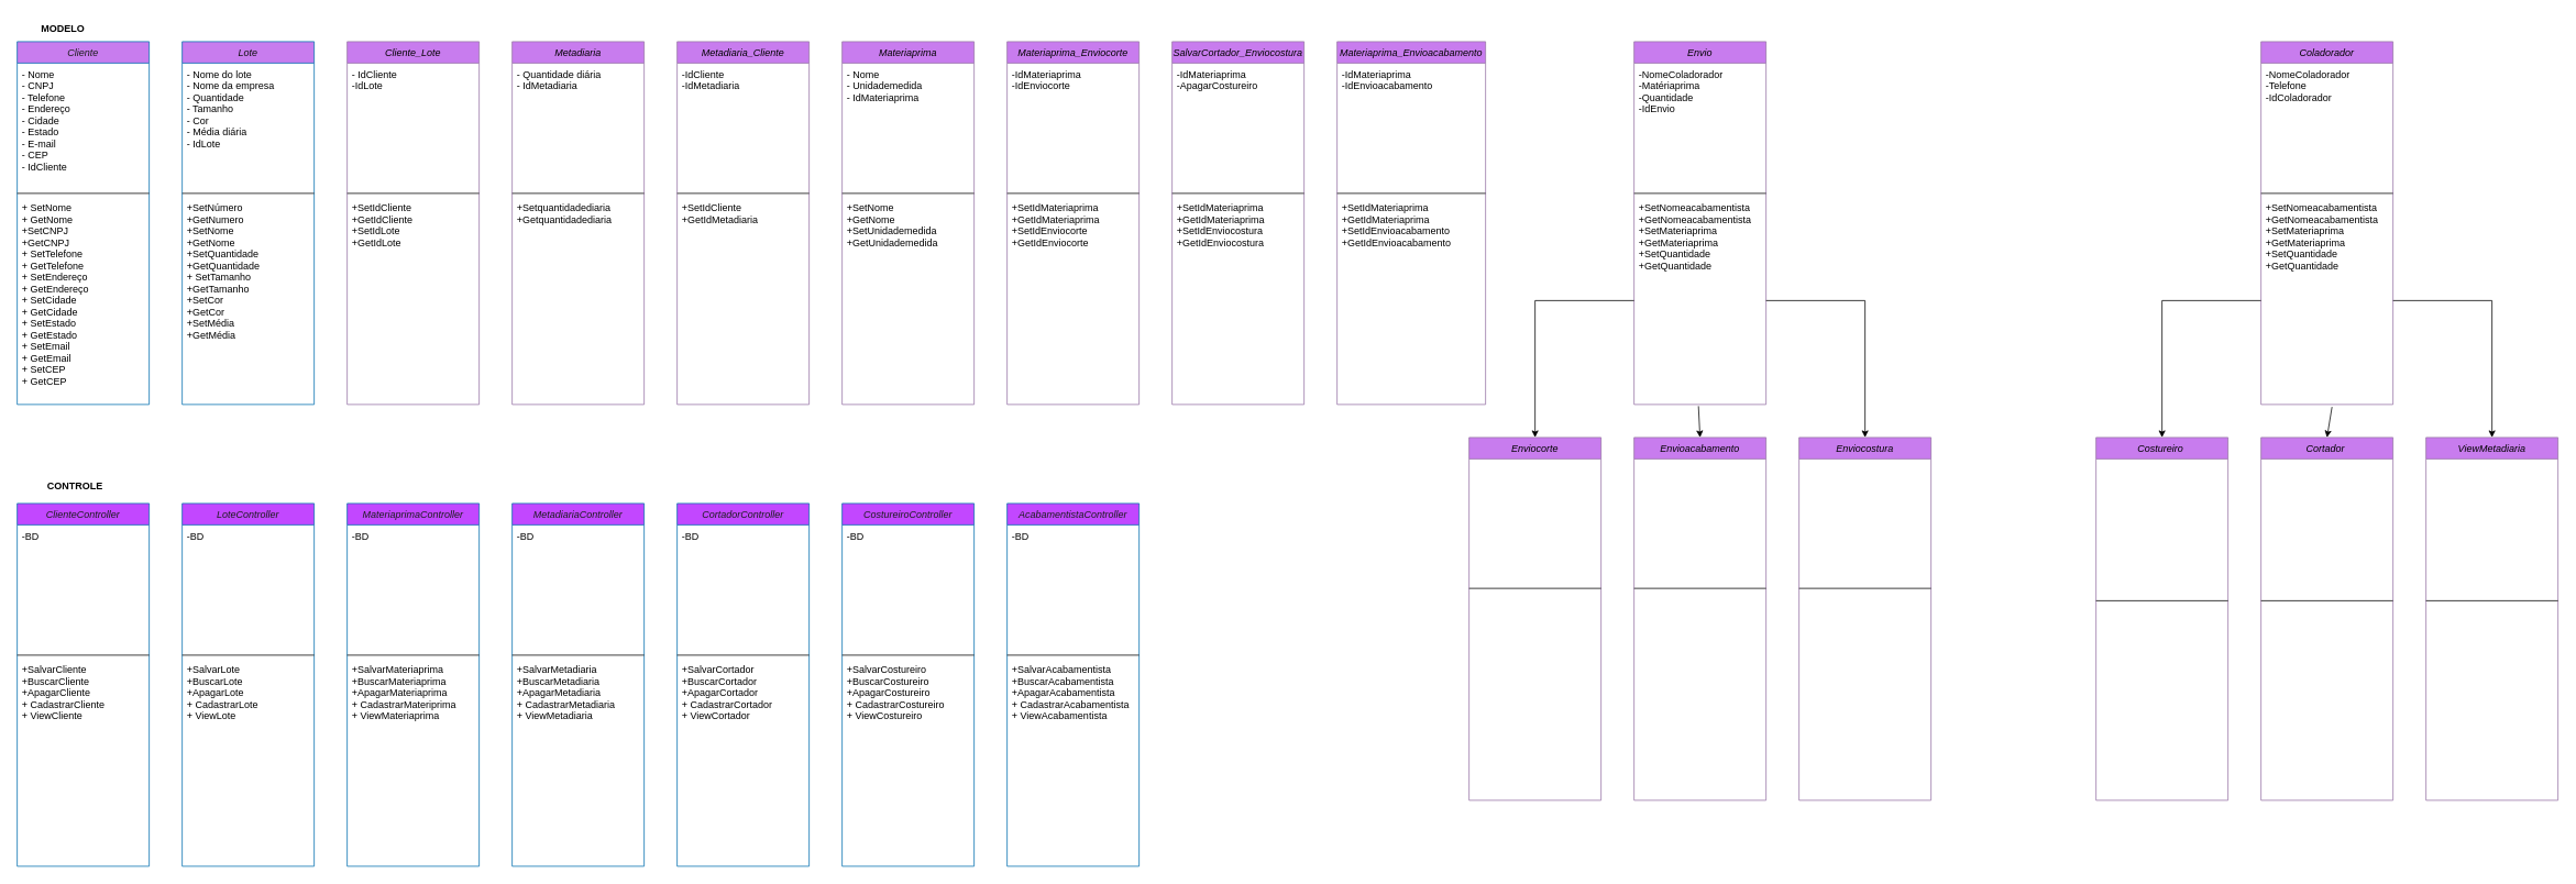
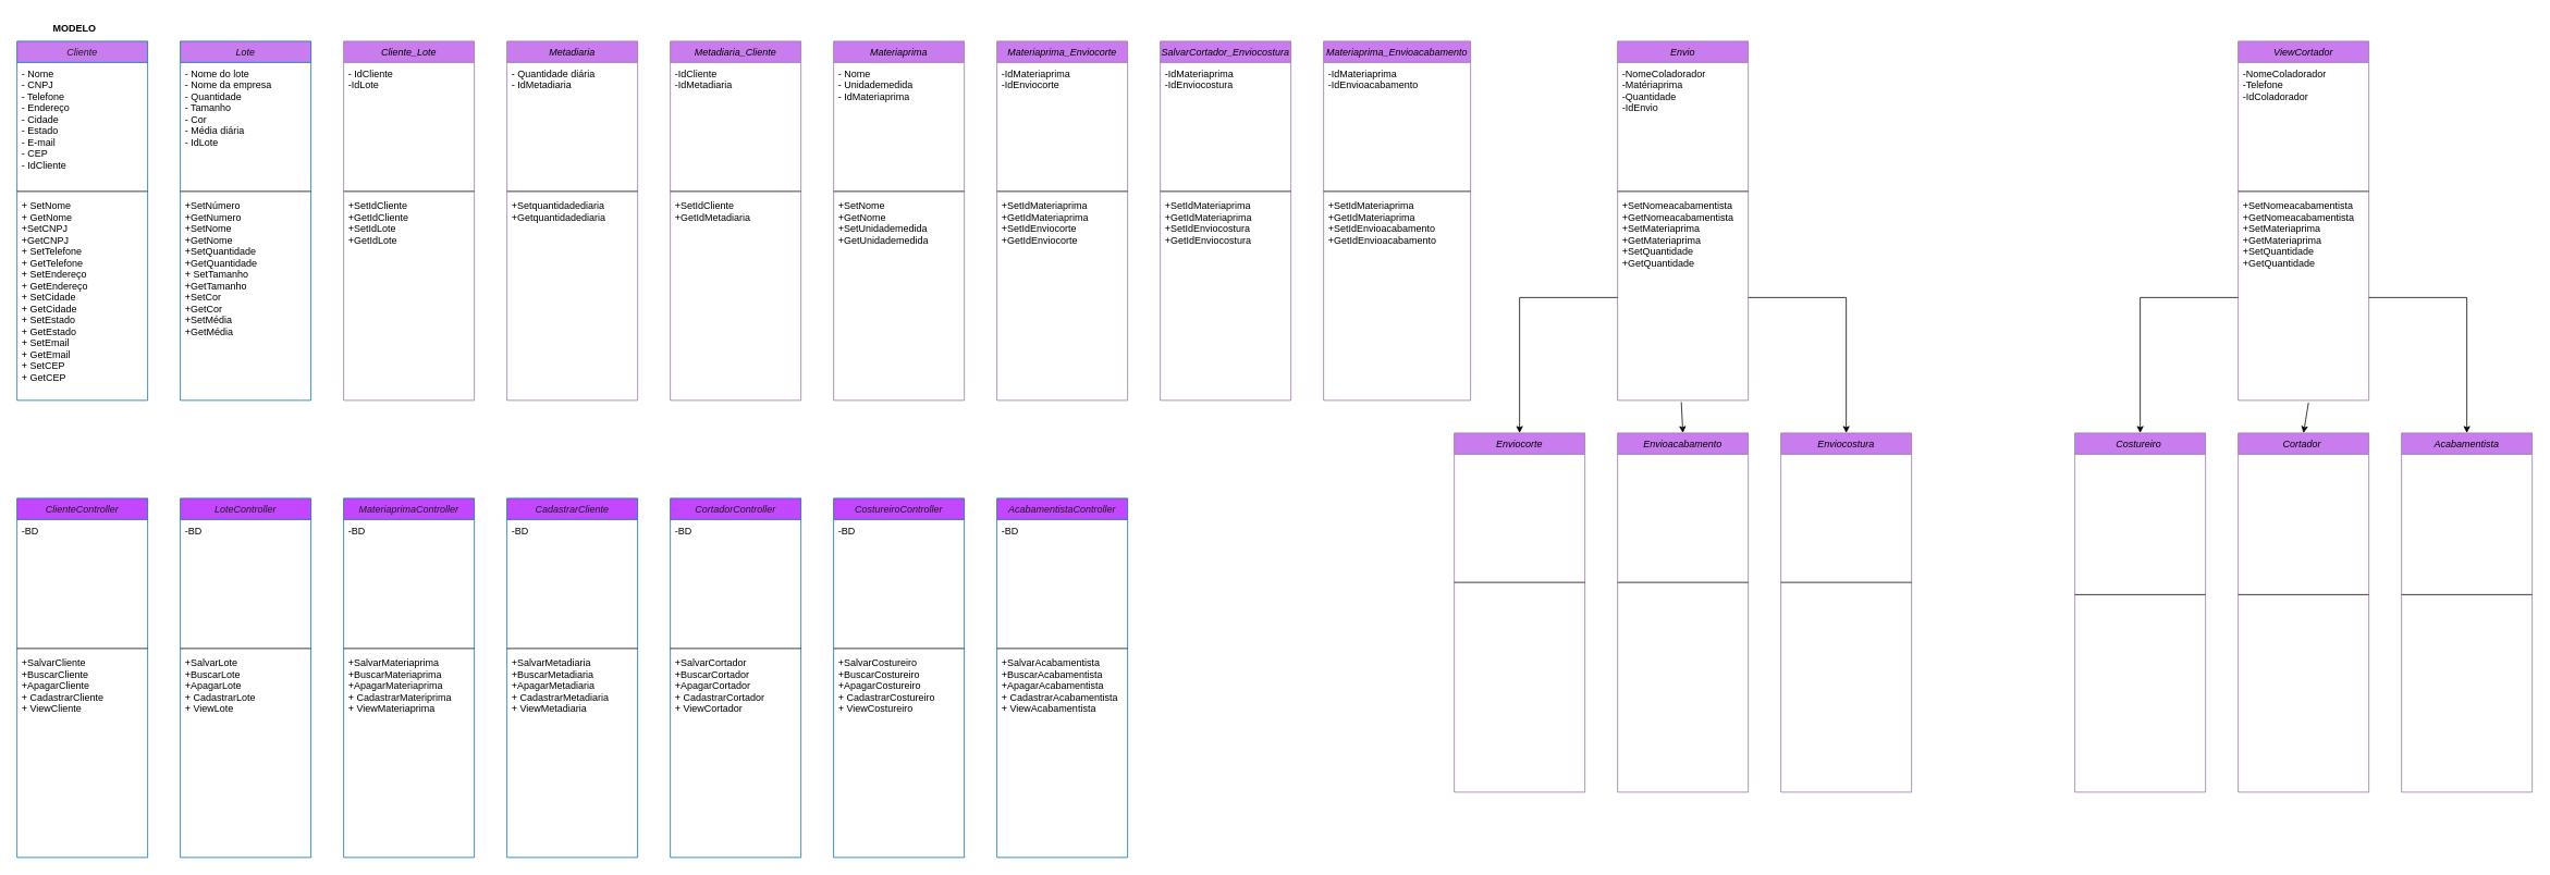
- <mxCell id="70" value="&lt;font style=&quot;font-size: 12px;&quot;&gt;MODELO&lt;/font&gt;" style="text;strokeColor=none;fillColor=none;html=1;fontSize=24;fontStyle=1;verticalAlign=middle;align=center;" parent="1" vertex="1"><mxGeometry x="25" y="20" width="100" height="20" as="geometry" /></mxCell>
+ <mxCell id="70" value="&lt;font style=&quot;font-size: 12px;&quot;&gt;MODELO&lt;/font&gt;" style="text;strokeColor=none;fillColor=none;html=1;fontSize=24;fontStyle=1;verticalAlign=middle;align=center;" parent="1" vertex="1"><mxGeometry x="40" y="20" width="100" height="20" as="geometry" /></mxCell>
- <mxCell id="87" value="Coladorador" style="swimlane;fontStyle=2;align=center;verticalAlign=top;childLayout=stackLayout;horizontal=1;startSize=26;horizontalStack=0;resizeParent=1;resizeLast=0;collapsible=1;marginBottom=0;rounded=0;shadow=0;strokeWidth=1;fillColor=#c87cee;strokeColor=#9673a6;" parent="1" vertex="1"><mxGeometry x="2740" y="50" width="160" height="440" as="geometry"><mxRectangle x="230" y="140" width="160" height="26" as="alternateBounds" /></mxGeometry></mxCell>
+ <mxCell id="87" value="ViewCortador" style="swimlane;fontStyle=2;align=center;verticalAlign=top;childLayout=stackLayout;horizontal=1;startSize=26;horizontalStack=0;resizeParent=1;resizeLast=0;collapsible=1;marginBottom=0;rounded=0;shadow=0;strokeWidth=1;fillColor=#c87cee;strokeColor=#9673a6;" parent="1" vertex="1"><mxGeometry x="2740" y="50" width="160" height="440" as="geometry"><mxRectangle x="230" y="140" width="160" height="26" as="alternateBounds" /></mxGeometry></mxCell>
- <mxCell id="33" value="-IdMateriaprima&#10;-ApagarCostureiro" style="text;align=left;verticalAlign=top;spacingLeft=4;spacingRight=4;overflow=hidden;rotatable=0;points=[[0,0.5],[1,0.5]];portConstraint=eastwest;rounded=0;shadow=0;html=0;" parent="32" vertex="1"><mxGeometry y="26" width="160" height="154" as="geometry" /></mxCell>
+ <mxCell id="33" value="-IdMateriaprima&#10;-IdEnviocostura" style="text;align=left;verticalAlign=top;spacingLeft=4;spacingRight=4;overflow=hidden;rotatable=0;points=[[0,0.5],[1,0.5]];portConstraint=eastwest;rounded=0;shadow=0;html=0;" parent="32" vertex="1"><mxGeometry y="26" width="160" height="154" as="geometry" /></mxCell>
- <mxCell id="85" value="ViewMetadiaria" style="swimlane;fontStyle=2;align=center;verticalAlign=top;childLayout=stackLayout;horizontal=1;startSize=26;horizontalStack=0;resizeParent=1;resizeLast=0;collapsible=1;marginBottom=0;rounded=0;shadow=0;strokeWidth=1;fillColor=#c87cee;strokeColor=#9673a6;" parent="1" vertex="1"><mxGeometry x="2940" y="530" width="160" height="440" as="geometry"><mxRectangle x="230" y="140" width="160" height="26" as="alternateBounds" /></mxGeometry></mxCell>
+ <mxCell id="85" value="Acabamentista" style="swimlane;fontStyle=2;align=center;verticalAlign=top;childLayout=stackLayout;horizontal=1;startSize=26;horizontalStack=0;resizeParent=1;resizeLast=0;collapsible=1;marginBottom=0;rounded=0;shadow=0;strokeWidth=1;fillColor=#c87cee;strokeColor=#9673a6;" parent="1" vertex="1"><mxGeometry x="2940" y="530" width="160" height="440" as="geometry"><mxRectangle x="230" y="140" width="160" height="26" as="alternateBounds" /></mxGeometry></mxCell>
- <mxCell id="71" value="&lt;span style=&quot;font-size: 12px;&quot;&gt;CONTROLE&lt;/span&gt;" style="text;strokeColor=none;fillColor=none;html=1;fontSize=24;fontStyle=1;verticalAlign=middle;align=center;" parent="1" vertex="1"><mxGeometry x="40" y="575" width="100" height="20" as="geometry" /></mxCell>
- <mxCell id="54" value="MetadiariaController" style="swimlane;fontStyle=2;align=center;verticalAlign=top;childLayout=stackLayout;horizontal=1;startSize=26;horizontalStack=0;resizeParent=1;resizeLast=0;collapsible=1;marginBottom=0;rounded=0;shadow=0;strokeWidth=1;fillColor=#c247ff;strokeColor=#006EAF;fontColor=#1C1C1C;" parent="1" vertex="1"><mxGeometry x="620" y="610" width="160" height="440" as="geometry"><mxRectangle x="230" y="140" width="160" height="26" as="alternateBounds" /></mxGeometry></mxCell>
+ <mxCell id="54" value="CadastrarCliente" style="swimlane;fontStyle=2;align=center;verticalAlign=top;childLayout=stackLayout;horizontal=1;startSize=26;horizontalStack=0;resizeParent=1;resizeLast=0;collapsible=1;marginBottom=0;rounded=0;shadow=0;strokeWidth=1;fillColor=#c247ff;strokeColor=#006EAF;fontColor=#1C1C1C;" parent="1" vertex="1"><mxGeometry x="620" y="610" width="160" height="440" as="geometry"><mxRectangle x="230" y="140" width="160" height="26" as="alternateBounds" /></mxGeometry></mxCell>
